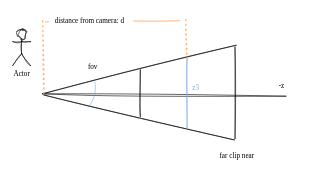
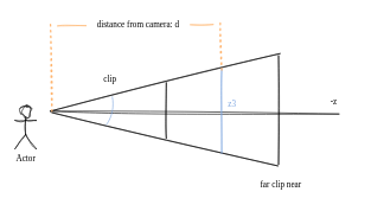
- <mxCell id="17" value="distance from camera: d" style="text;html=1;align=center;verticalAlign=middle;whiteSpace=wrap;rounded=0;fontFamily=Comic Sans MS;" vertex="1" parent="1"><mxGeometry x="75" y="20" width="147" height="30" as="geometry" /></mxCell>
+ <mxCell id="17" value="distance from camera: d" style="text;html=1;align=center;verticalAlign=middle;whiteSpace=wrap;rounded=0;fontFamily=Comic Sans MS;" vertex="1" parent="1"><mxGeometry x="120" y="20" width="147" height="30" as="geometry" /></mxCell>
- <mxCell id="2" value="Actor" style="shape=umlActor;verticalLabelPosition=bottom;verticalAlign=top;html=1;outlineConnect=0;sketch=1;curveFitting=1;jiggle=2;fontFamily=Comic Sans MS;" vertex="1" parent="1"><mxGeometry x="20" y="49" width="30" height="60" as="geometry" /></mxCell>
+ <mxCell id="2" value="Actor" style="shape=umlActor;verticalLabelPosition=bottom;verticalAlign=top;html=1;outlineConnect=0;sketch=1;curveFitting=1;jiggle=2;fontFamily=Comic Sans MS;" vertex="1" parent="1"><mxGeometry x="20" y="149" width="30" height="60" as="geometry" /></mxCell>
- <mxCell id="11" value="fov" style="text;html=1;strokeColor=none;fillColor=none;align=center;verticalAlign=middle;whiteSpace=wrap;rounded=0;fontFamily=Comic Sans MS;" vertex="1" parent="1"><mxGeometry x="124" y="96" width="60" height="30" as="geometry" /></mxCell>
+ <mxCell id="11" value="clip" style="text;html=1;strokeColor=none;fillColor=none;align=center;verticalAlign=middle;whiteSpace=wrap;rounded=0;fontFamily=Comic Sans MS;" vertex="1" parent="1"><mxGeometry x="124" y="96" width="60" height="30" as="geometry" /></mxCell>
